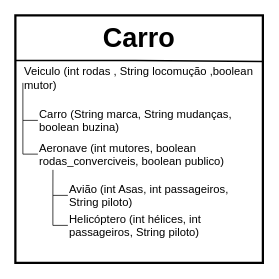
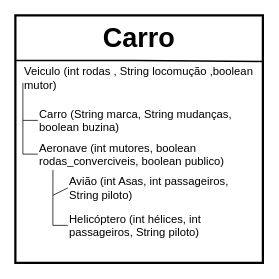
- <mxCell id="11" value="&lt;font style=&quot;font-size: 15px;&quot;&gt;Avião (int Asas, int passageiros, String piloto)&lt;/font&gt;" style="text;html=1;strokeColor=none;fillColor=none;align=left;verticalAlign=middle;whiteSpace=wrap;rounded=0;" vertex="1" parent="1"><mxGeometry x="90" y="240" width="240" height="40" as="geometry" /></mxCell>
+ <mxCell id="11" value="&lt;font style=&quot;font-size: 15px;&quot;&gt;Avião (int Asas, int passageiros, String piloto)&lt;/font&gt;" style="text;html=1;strokeColor=none;fillColor=none;align=left;verticalAlign=middle;whiteSpace=wrap;rounded=0;" vertex="1" parent="1"><mxGeometry x="90" y="230" width="240" height="40" as="geometry" /></mxCell>
